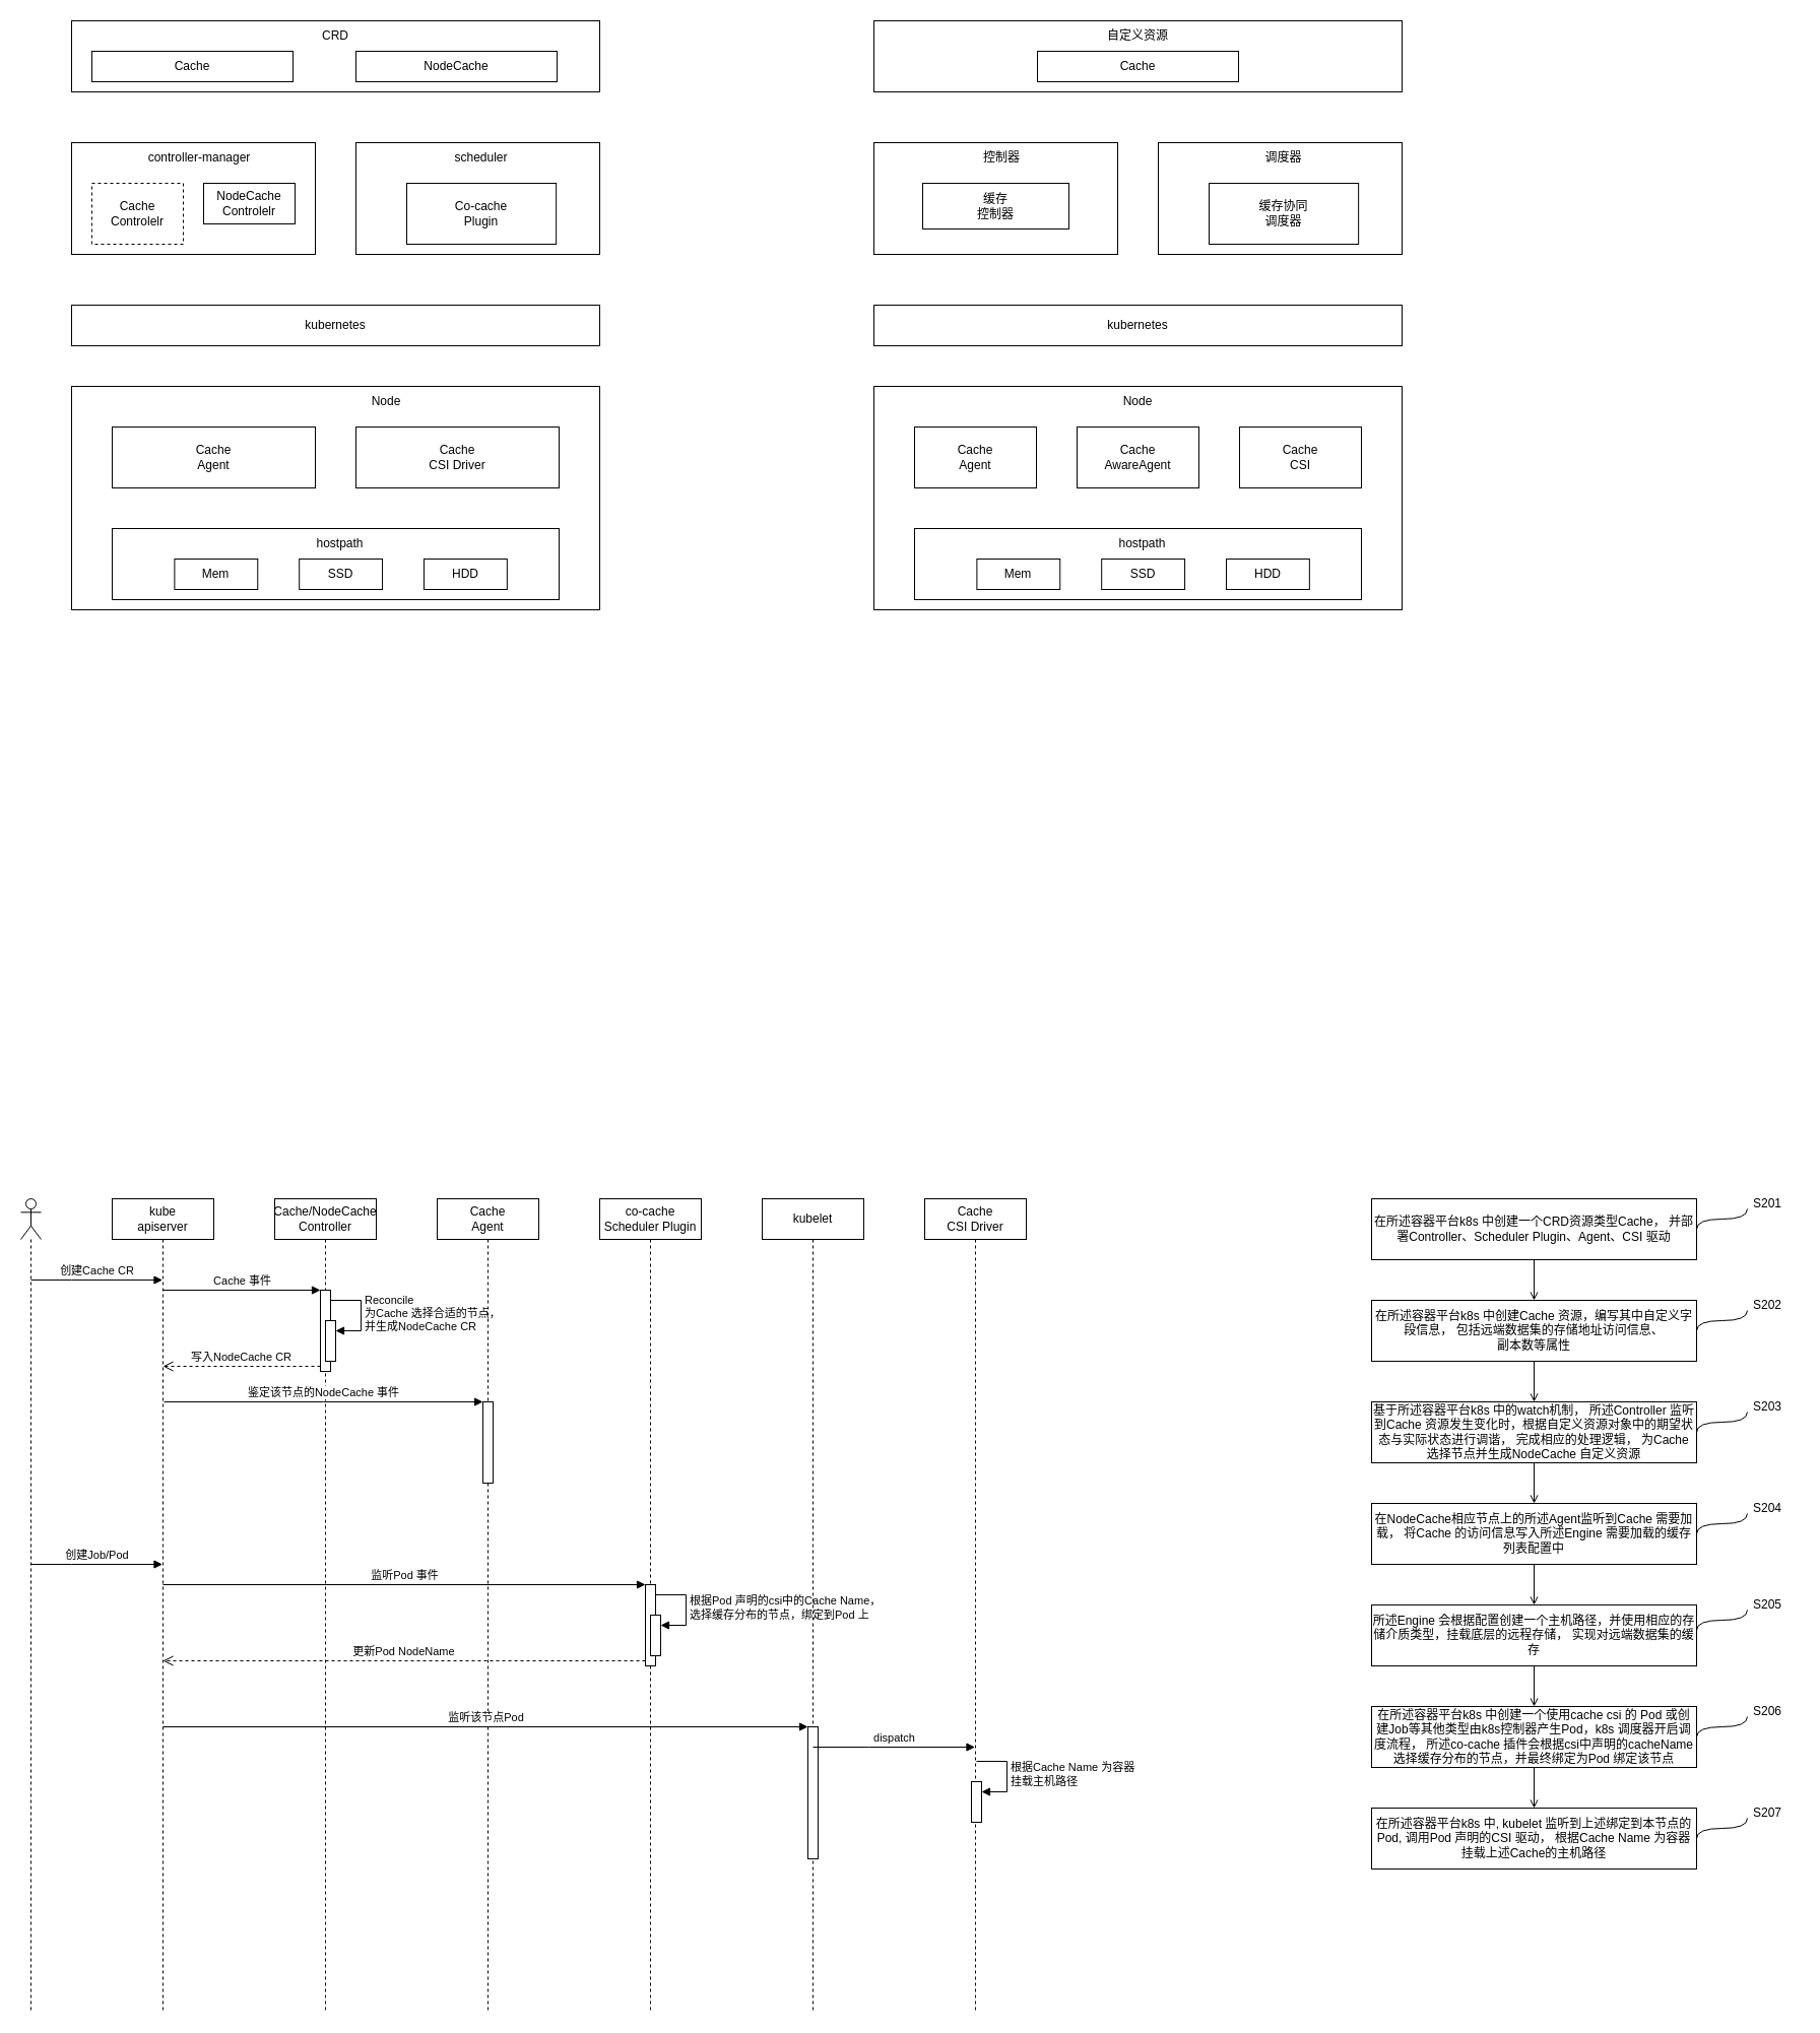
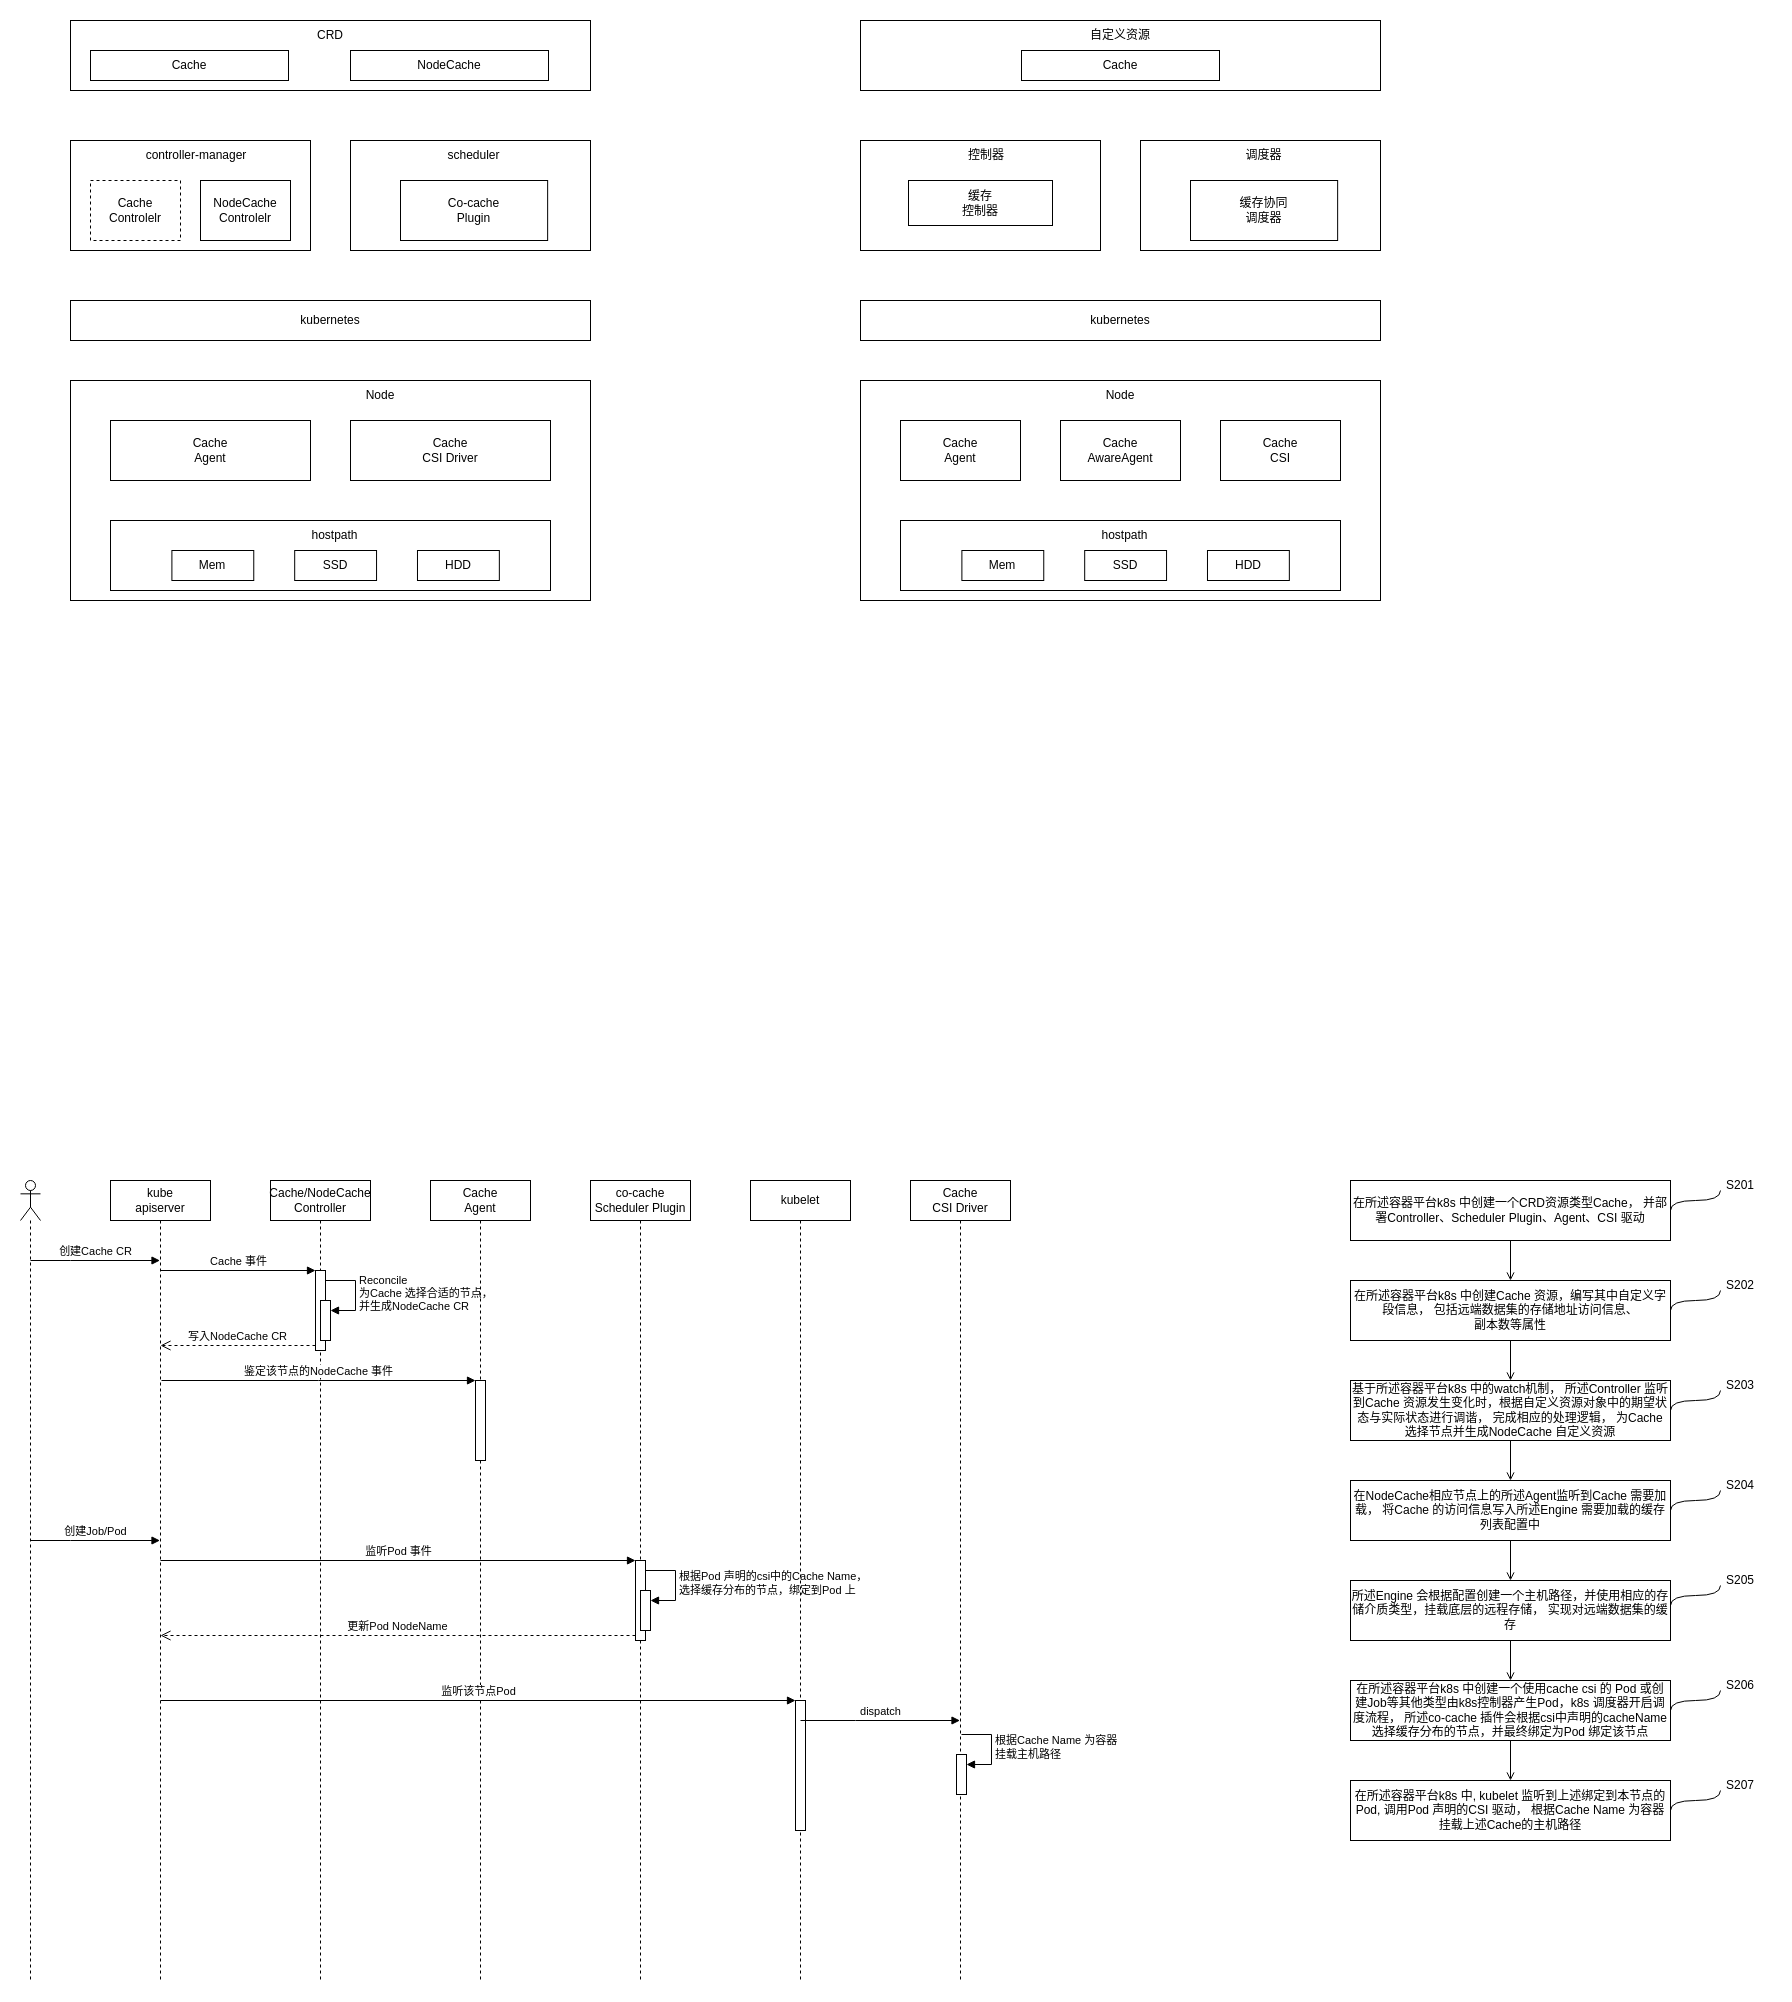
- <mxCell id="7" value="NodeCache &lt;br&gt;Controlelr" style="rounded=0;whiteSpace=wrap;html=1;" vertex="1" parent="3"><mxGeometry x="130" y="40" width="90" height="40" as="geometry" /></mxCell>
+ <mxCell id="7" value="NodeCache &lt;br&gt;Controlelr" style="rounded=0;whiteSpace=wrap;html=1;" vertex="1" parent="3"><mxGeometry x="130" y="40" width="90" height="60" as="geometry" /></mxCell>
